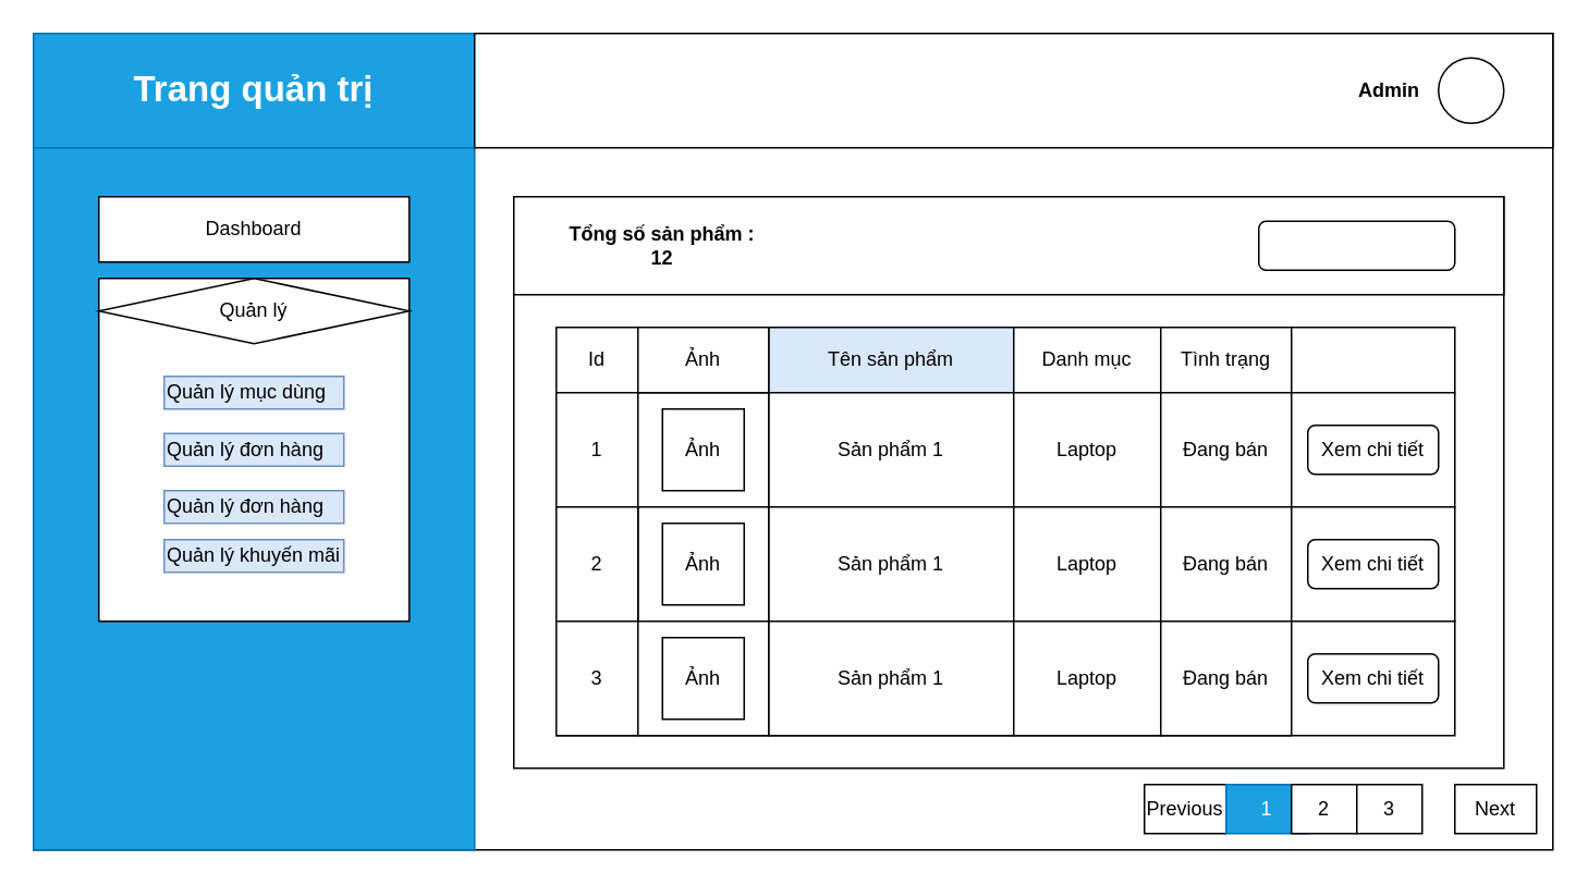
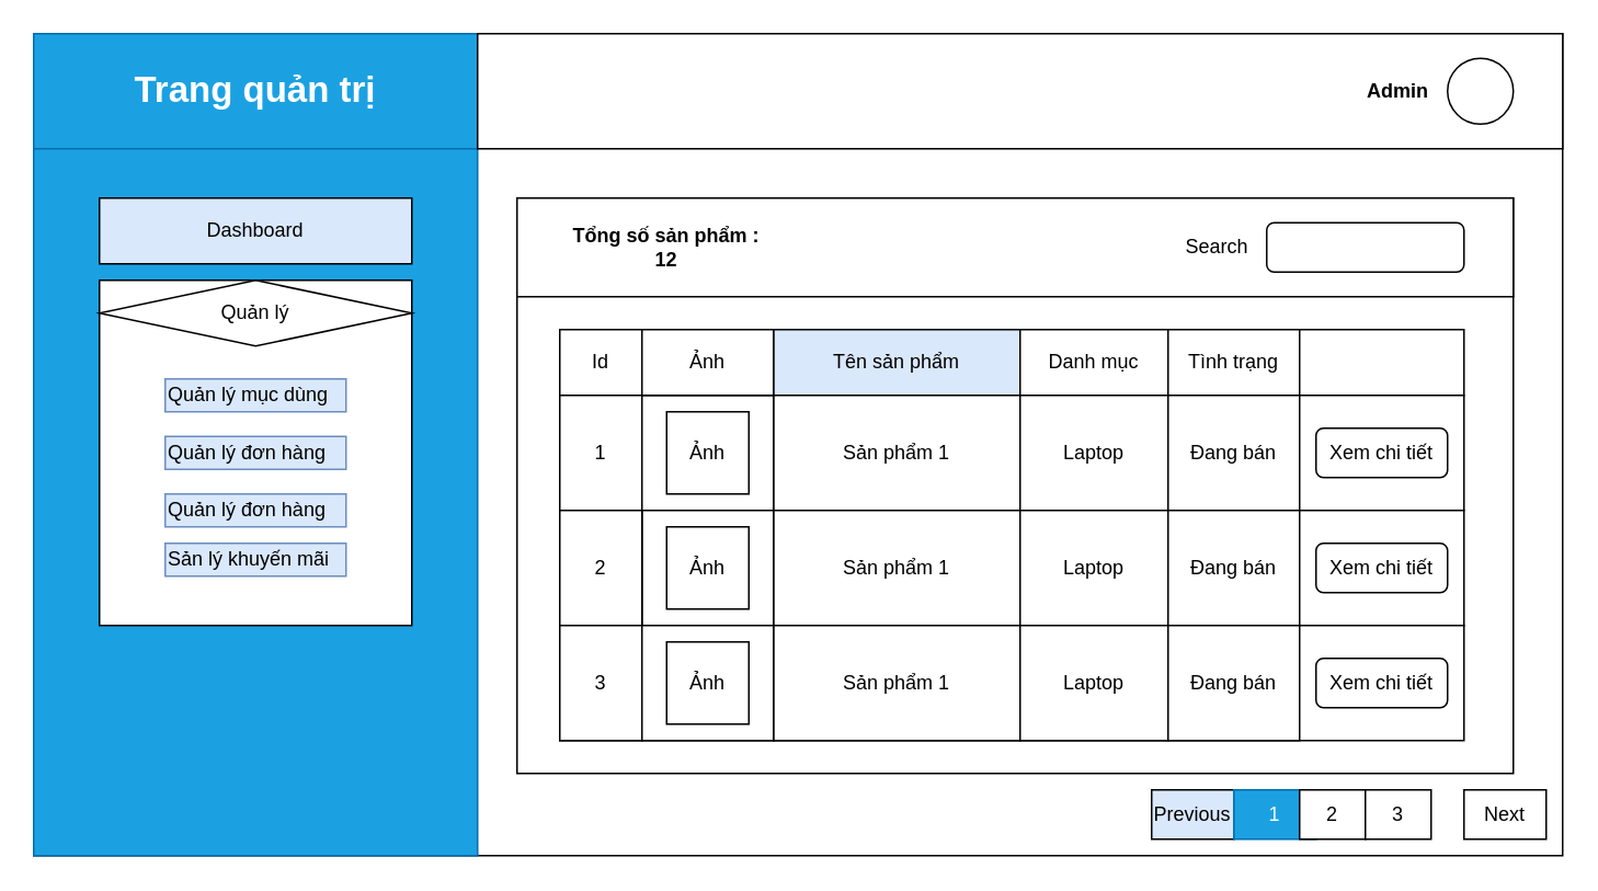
- <mxCell id="5" value="Dashboard" style="rounded=0;whiteSpace=wrap;html=1;" parent="1" vertex="1"><mxGeometry x="60" y="120" width="190" height="40" as="geometry" /></mxCell>
+ <mxCell id="5" value="Dashboard" style="rounded=0;whiteSpace=wrap;html=1;fillColor=#dae8fc;" parent="1" vertex="1"><mxGeometry x="60" y="120" width="190" height="40" as="geometry" /></mxCell>
+ <mxCell id="15" value="Search" style="text;html=1;strokeColor=none;fillColor=none;align=center;verticalAlign=middle;whiteSpace=wrap;rounded=0;" parent="1" vertex="1"><mxGeometry x="720" y="140" width="40" height="20" as="geometry" /></mxCell>
- <mxCell id="9" value="Quản lý khuyến mãi" style="text;html=1;strokeColor=#6c8ebf;fillColor=#dae8fc;align=left;verticalAlign=middle;whiteSpace=wrap;rounded=0;" parent="1" vertex="1"><mxGeometry x="100" y="330" width="110" height="20" as="geometry" /></mxCell>
+ <mxCell id="9" value="Sản lý khuyến mãi" style="text;html=1;strokeColor=#6c8ebf;fillColor=#dae8fc;align=left;verticalAlign=middle;whiteSpace=wrap;rounded=0;" parent="1" vertex="1"><mxGeometry x="100" y="330" width="110" height="20" as="geometry" /></mxCell>
- <mxCell id="31" value="Previous" style="rounded=0;whiteSpace=wrap;html=1;" parent="1" vertex="1"><mxGeometry x="700" y="480" width="50" height="30" as="geometry" /></mxCell>
+ <mxCell id="31" value="Previous" style="rounded=0;whiteSpace=wrap;html=1;fillColor=#dae8fc;" parent="1" vertex="1"><mxGeometry x="700" y="480" width="50" height="30" as="geometry" /></mxCell>
